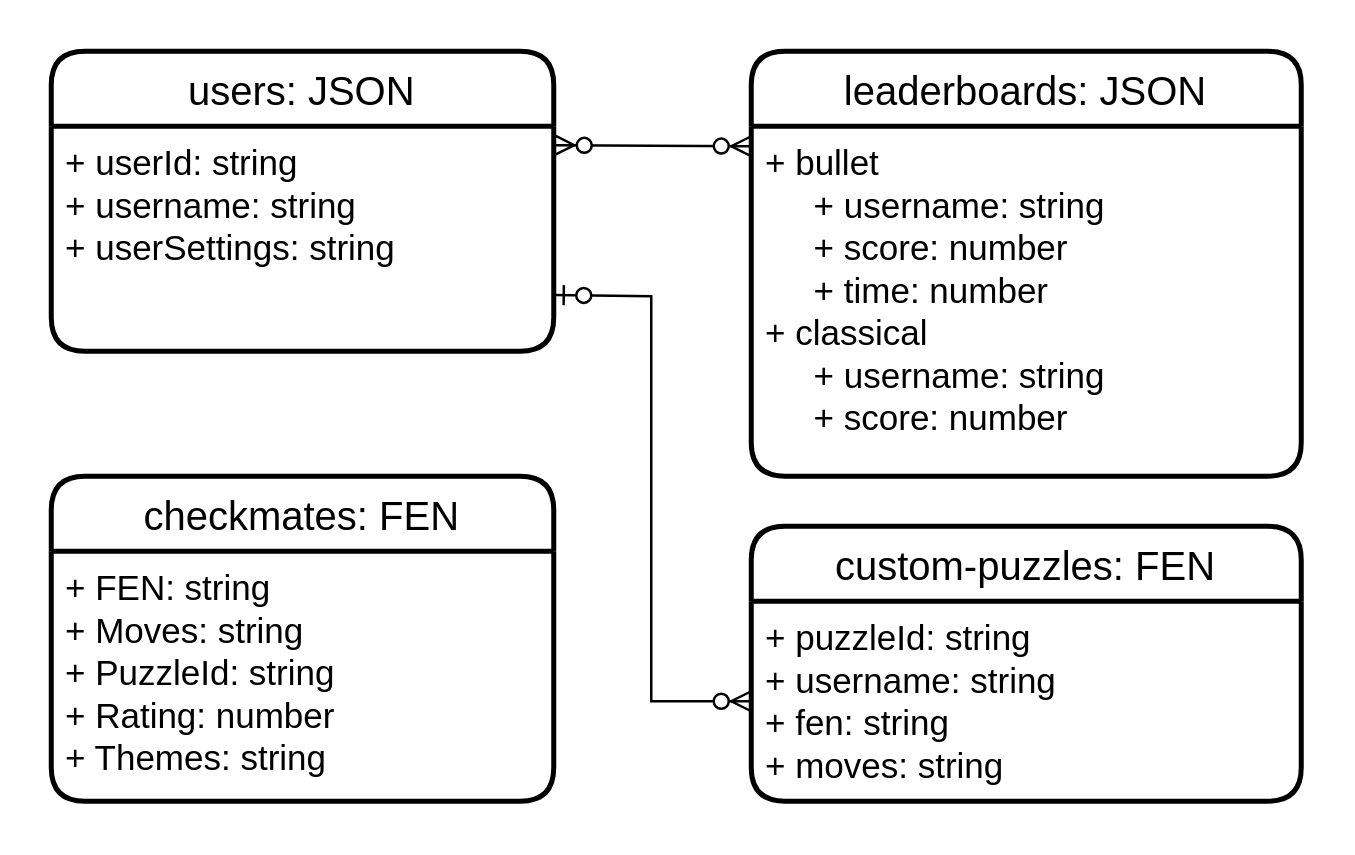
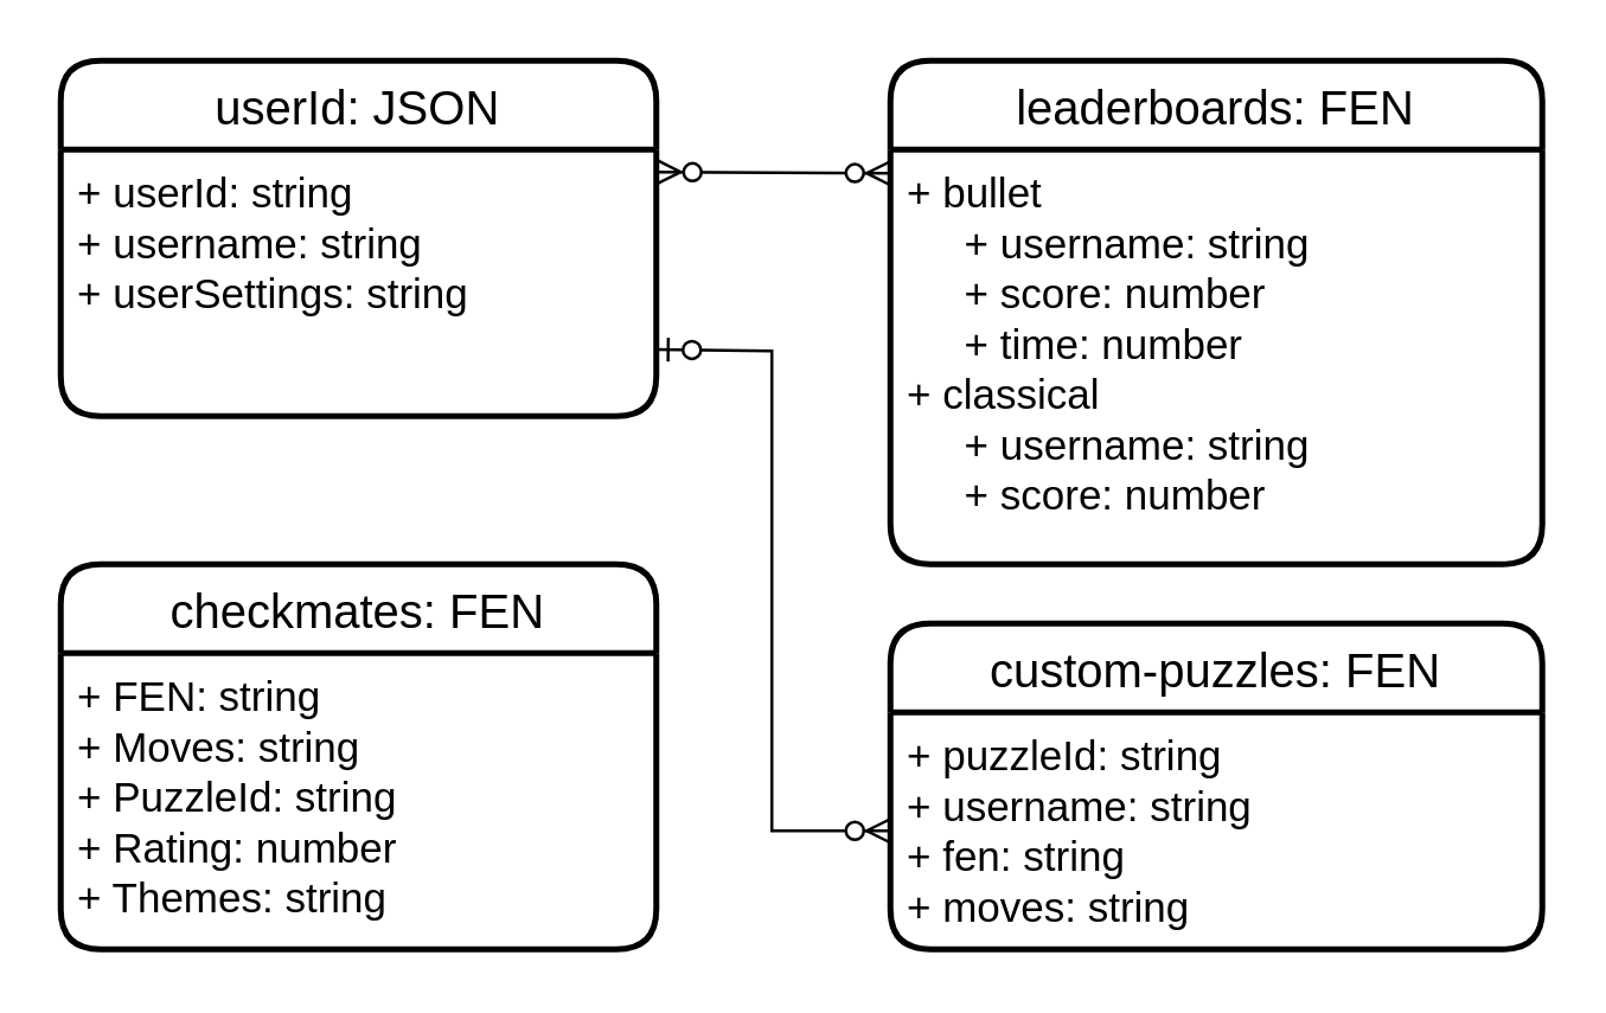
- <mxCell id="4" value="users: JSON" style="swimlane;childLayout=stackLayout;horizontal=1;startSize=30;horizontalStack=0;rounded=1;fontSize=16;fontStyle=0;strokeWidth=2;resizeParent=0;resizeLast=1;shadow=0;dashed=0;align=center;" parent="1" vertex="1"><mxGeometry x="20" y="20" width="201" height="120" as="geometry" /></mxCell>
+ <mxCell id="4" value="userId: JSON" style="swimlane;childLayout=stackLayout;horizontal=1;startSize=30;horizontalStack=0;rounded=1;fontSize=16;fontStyle=0;strokeWidth=2;resizeParent=0;resizeLast=1;shadow=0;dashed=0;align=center;" parent="1" vertex="1"><mxGeometry x="20" y="20" width="201" height="120" as="geometry" /></mxCell>
- <mxCell id="8" value="leaderboards: JSON" style="swimlane;childLayout=stackLayout;horizontal=1;startSize=30;horizontalStack=0;rounded=1;fontSize=16;fontStyle=0;strokeWidth=2;resizeParent=0;resizeLast=1;shadow=0;dashed=0;align=center;" parent="1" vertex="1"><mxGeometry x="300" y="20" width="220" height="170" as="geometry" /></mxCell>
+ <mxCell id="8" value="leaderboards: FEN" style="swimlane;childLayout=stackLayout;horizontal=1;startSize=30;horizontalStack=0;rounded=1;fontSize=16;fontStyle=0;strokeWidth=2;resizeParent=0;resizeLast=1;shadow=0;dashed=0;align=center;" parent="1" vertex="1"><mxGeometry x="300" y="20" width="220" height="170" as="geometry" /></mxCell>
